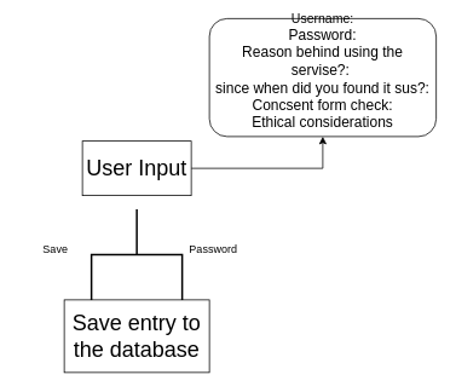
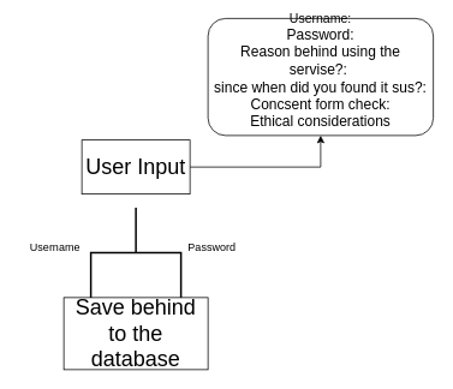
- <mxCell id="6" value="Save" style="text;html=1;align=center;verticalAlign=middle;resizable=0;points=[];autosize=1;strokeColor=none;fillColor=none;" vertex="1" parent="1"><mxGeometry x="20" y="260" width="80" height="30" as="geometry" /></mxCell>
+ <mxCell id="6" value="Username" style="text;html=1;align=center;verticalAlign=middle;resizable=0;points=[];autosize=1;strokeColor=none;fillColor=none;" vertex="1" parent="1"><mxGeometry x="20" y="260" width="80" height="30" as="geometry" /></mxCell>
- <mxCell id="4" value="&lt;font style=&quot;font-size: 24px;&quot;&gt;Save entry to the database&lt;/font&gt;" style="rounded=0;whiteSpace=wrap;html=1;" vertex="1" parent="1"><mxGeometry x="70" y="330" width="160" height="80" as="geometry" /></mxCell>
+ <mxCell id="4" value="&lt;font style=&quot;font-size: 24px;&quot;&gt;Save behind to the database&lt;/font&gt;" style="rounded=0;whiteSpace=wrap;html=1;" vertex="1" parent="1"><mxGeometry x="70" y="330" width="160" height="80" as="geometry" /></mxCell>
